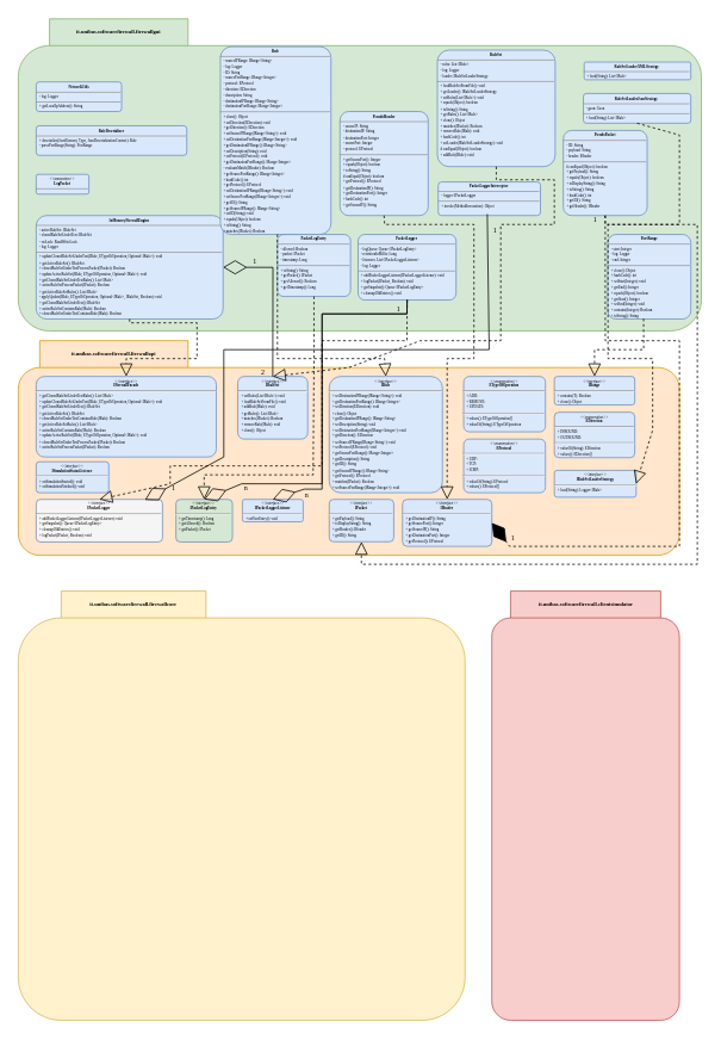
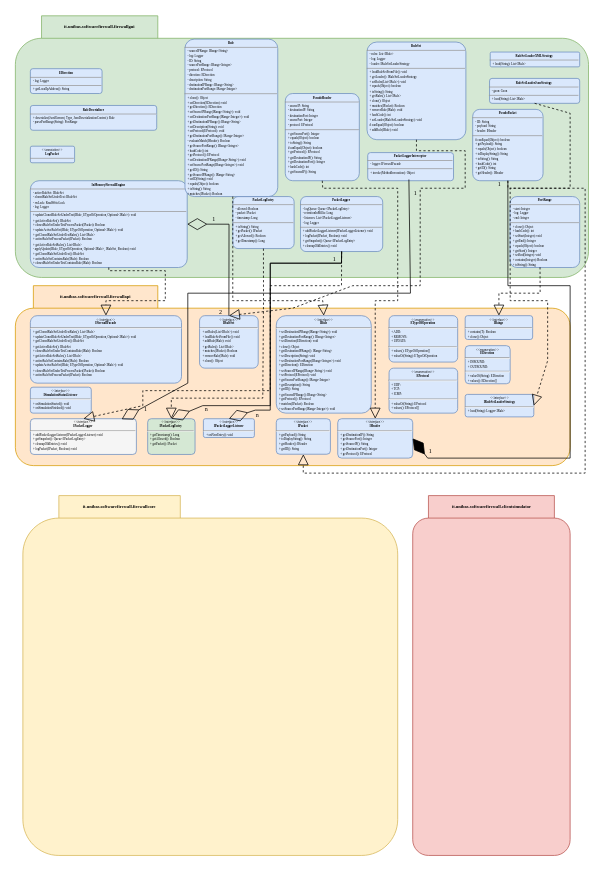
- <mxCell id="27" value="&lt;p style=&quot;margin:0px;margin-top:4px;text-align:center;&quot;&gt;&lt;b&gt;NetworkUtils&lt;/b&gt;&lt;/p&gt;&lt;hr size=&quot;1&quot;/&gt;&lt;p style=&quot;margin:0 0 0 4px;line-height:1.6;&quot;&gt;- log: Logger&lt;/p&gt;&lt;hr size=&quot;1&quot;/&gt;&lt;p style=&quot;margin:0 0 0 4px;line-height:1.6;&quot;&gt;+ getLocalIpAddress(): String&lt;/p&gt;" style="verticalAlign=top;align=left;overflow=fill;fontSize=4;fontFamily=Jetbrains Mono;html=1;rounded=1;shadow=0;comic=0;labelBackgroundColor=none;strokeWidth=1;pointerEvents=0;fontColor=default;fillColor=#dae8fc;gradientColor=none;strokeColor=#6c8ebf;arcSize=10;" vertex="1" parent="23"><mxGeometry x="20" y="70.56" width="95.66" height="33.11" as="geometry" /></mxCell>
+ <mxCell id="27" value="&lt;p style=&quot;margin:0px;margin-top:4px;text-align:center;&quot;&gt;&lt;b&gt;EDirection&lt;/b&gt;&lt;/p&gt;&lt;hr size=&quot;1&quot;/&gt;&lt;p style=&quot;margin:0 0 0 4px;line-height:1.6;&quot;&gt;- log: Logger&lt;/p&gt;&lt;hr size=&quot;1&quot;/&gt;&lt;p style=&quot;margin:0 0 0 4px;line-height:1.6;&quot;&gt;+ getLocalIpAddress(): String&lt;/p&gt;" style="verticalAlign=top;align=left;overflow=fill;fontSize=4;fontFamily=Jetbrains Mono;html=1;rounded=1;shadow=0;comic=0;labelBackgroundColor=none;strokeWidth=1;pointerEvents=0;fontColor=default;fillColor=#dae8fc;gradientColor=none;strokeColor=#6c8ebf;arcSize=10;" vertex="1" parent="23"><mxGeometry x="20" y="70.56" width="95.66" height="33.11" as="geometry" /></mxCell>
- <mxCell id="30" value="&lt;p style=&quot;margin:0px;margin-top:4px;text-align:center;&quot;&gt;&lt;b&gt;PacketLoggerInterceptor&lt;/b&gt;&lt;/p&gt;&lt;hr size=&quot;1&quot;/&gt;&lt;p style=&quot;margin:0 0 0 4px;line-height:1.6;&quot;&gt;- logger: IPacketLogger&lt;/p&gt;&lt;hr size=&quot;1&quot;/&gt;&lt;p style=&quot;margin:0 0 0 4px;line-height:1.6;&quot;&gt;+ invoke(MethodInvocation): Object&lt;/p&gt;" style="verticalAlign=top;align=left;overflow=fill;fontSize=4;fontFamily=Jetbrains Mono;html=1;rounded=1;shadow=0;comic=0;labelBackgroundColor=none;strokeWidth=1;pointerEvents=0;fontColor=default;fillColor=#dae8fc;gradientColor=none;strokeColor=#6c8ebf;arcSize=10;" vertex="1" parent="23"><mxGeometry x="470" y="182.48" width="114.44" height="37.52" as="geometry" /></mxCell>
+ <mxCell id="30" value="&lt;p style=&quot;margin:0px;margin-top:4px;text-align:center;&quot;&gt;&lt;b&gt;PacketLoggerInterceptor&lt;/b&gt;&lt;/p&gt;&lt;hr size=&quot;1&quot;/&gt;&lt;p style=&quot;margin:0 0 0 4px;line-height:1.6;&quot;&gt;- logger: IFirewallFacade&lt;/p&gt;&lt;hr size=&quot;1&quot;/&gt;&lt;p style=&quot;margin:0 0 0 4px;line-height:1.6;&quot;&gt;+ invoke(MethodInvocation): Object&lt;/p&gt;" style="verticalAlign=top;align=left;overflow=fill;fontSize=4;fontFamily=Jetbrains Mono;html=1;rounded=1;shadow=0;comic=0;labelBackgroundColor=none;strokeWidth=1;pointerEvents=0;fontColor=default;fillColor=#dae8fc;gradientColor=none;strokeColor=#6c8ebf;arcSize=10;" vertex="1" parent="23"><mxGeometry x="470" y="182.48" width="114.44" height="37.52" as="geometry" /></mxCell>
- <mxCell id="4" value="&lt;p style=&quot;margin:0px;margin-top:4px;text-align:center;&quot;&gt;&lt;i&gt;&amp;lt;&amp;lt;enumeration&amp;gt;&amp;gt;&lt;/i&gt;&lt;br&gt;&lt;b&gt;EDirection&lt;/b&gt;&lt;/p&gt;&lt;hr&gt;&lt;p style=&quot;margin:0 0 0 4px;line-height:1.6;&quot;&gt;+ INBOUND: &lt;br&gt;+ OUTBOUND: &lt;/p&gt;&lt;hr&gt;&lt;p style=&quot;margin:0 0 0 4px;line-height:1.6;&quot;&gt;+ valueOf(String): EDirection&lt;br&gt;+ values(): EDirection[]&lt;/p&gt;" style="verticalAlign=top;align=left;overflow=fill;fontSize=4;fontFamily=Jetbrains Mono;html=1;rounded=1;shadow=0;comic=0;labelBackgroundColor=none;strokeWidth=1;strokeColor=#6c8ebf;arcSize=10;fontColor=default;fillColor=#dae8fc;" parent="3" vertex="1"><mxGeometry x="580" y="40" width="90" height="50.82" as="geometry" /></mxCell>
+ <mxCell id="4" value="&lt;p style=&quot;margin:0px;margin-top:4px;text-align:center;&quot;&gt;&lt;i&gt;&amp;lt;&amp;lt;enumeration&amp;gt;&amp;gt;&lt;/i&gt;&lt;br&gt;&lt;b&gt;EDirection&lt;/b&gt;&lt;/p&gt;&lt;hr&gt;&lt;p style=&quot;margin:0 0 0 4px;line-height:1.6;&quot;&gt;+ INBOUND: &lt;br&gt;+ OUTBOUND: &lt;/p&gt;&lt;hr&gt;&lt;p style=&quot;margin:0 0 0 4px;line-height:1.6;&quot;&gt;+ valueOf(String): EDirection&lt;br&gt;+ values(): EDirection[]&lt;/p&gt;" style="verticalAlign=top;align=left;overflow=fill;fontSize=4;fontFamily=Jetbrains Mono;html=1;rounded=1;shadow=0;comic=0;labelBackgroundColor=none;strokeWidth=1;strokeColor=#6c8ebf;arcSize=10;fontColor=default;fillColor=#dae8fc;" parent="3" vertex="1"><mxGeometry x="580" y="40" width="60" height="50.82" as="geometry" /></mxCell>
- <mxCell id="54" value="" style="endArrow=diamondThin;endFill=1;endSize=24;html=1;rounded=0;exitX=0.5;exitY=1;exitDx=0;exitDy=0;entryX=1;entryY=0.5;entryDx=0;entryDy=0;dashed=1;" edge="1" parent="1" source="24" target="16"><mxGeometry width="160" relative="1" as="geometry"><mxPoint x="300" y="430" as="sourcePoint" /><mxPoint x="460" y="430" as="targetPoint" /><Array as="points"><mxPoint x="677" y="380" /><mxPoint x="760" y="380" /><mxPoint x="760" y="610" /><mxPoint x="570" y="610" /></Array></mxGeometry></mxCell>
+ <mxCell id="54" value="" style="endArrow=diamondThin;endFill=1;endSize=24;html=1;rounded=0;exitX=0.5;exitY=1;exitDx=0;exitDy=0;entryX=1;entryY=0.5;entryDx=0;entryDy=0;" edge="1" parent="1" source="24" target="16"><mxGeometry width="160" relative="1" as="geometry"><mxPoint x="300" y="430" as="sourcePoint" /><mxPoint x="460" y="430" as="targetPoint" /><Array as="points"><mxPoint x="677" y="380" /><mxPoint x="760" y="380" /><mxPoint x="760" y="610" /><mxPoint x="570" y="610" /></Array></mxGeometry></mxCell>
- <mxCell id="42" value="&lt;font&gt;it.unibas.softwarefirewall.firewallcore&lt;/font&gt;" style="shape=folder;fontStyle=1;tabWidth=210;tabHeight=30;tabPosition=left;html=1;boundedLbl=1;labelInHeader=1;container=1;collapsible=0;recursiveResize=0;whiteSpace=wrap;rounded=1;shadow=0;fillColor=#fff2cc;strokeColor=#d6b656;fontFamily=Jetbrains Mono;fontSize=6;" parent="1" vertex="1"><mxGeometry x="20" y="660" width="500" height="480" as="geometry" /></mxCell>
+ <mxCell id="42" value="&lt;font&gt;it.unibas.softwarefirewall.firewallcore&lt;/font&gt;" style="shape=folder;fontStyle=1;tabWidth=210;tabHeight=30;tabPosition=left;html=1;boundedLbl=1;labelInHeader=1;container=1;collapsible=0;recursiveResize=0;whiteSpace=wrap;rounded=1;shadow=0;fillColor=#fff2cc;strokeColor=#d6b656;fontFamily=Jetbrains Mono;fontSize=6;" parent="1" vertex="1"><mxGeometry x="30" y="660" width="500" height="480" as="geometry" /></mxCell>
